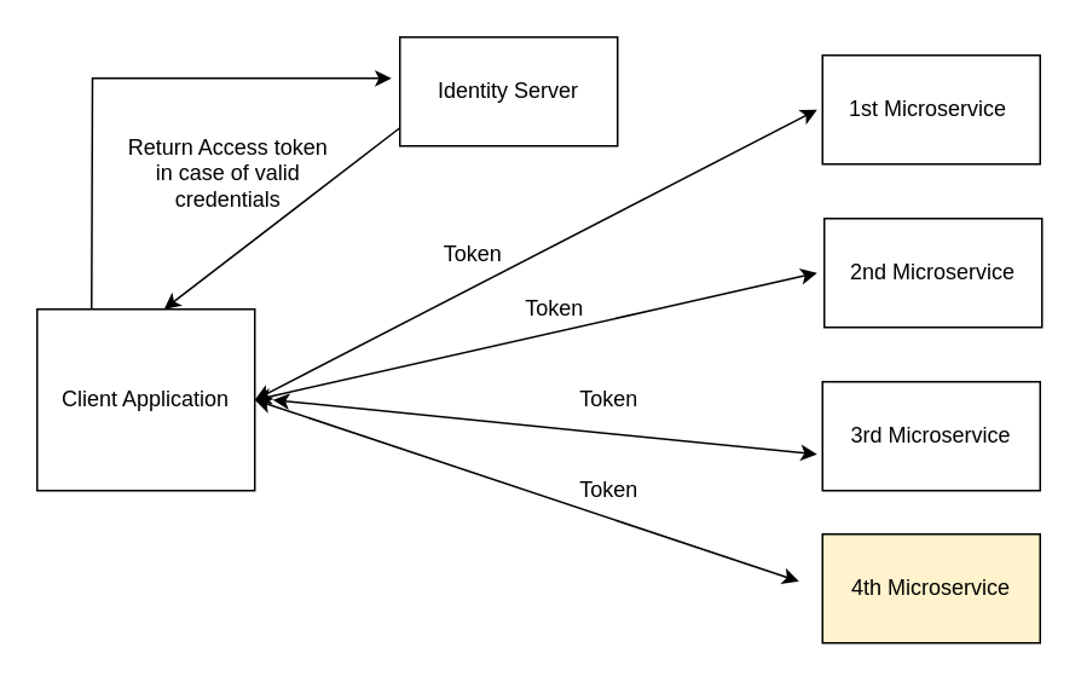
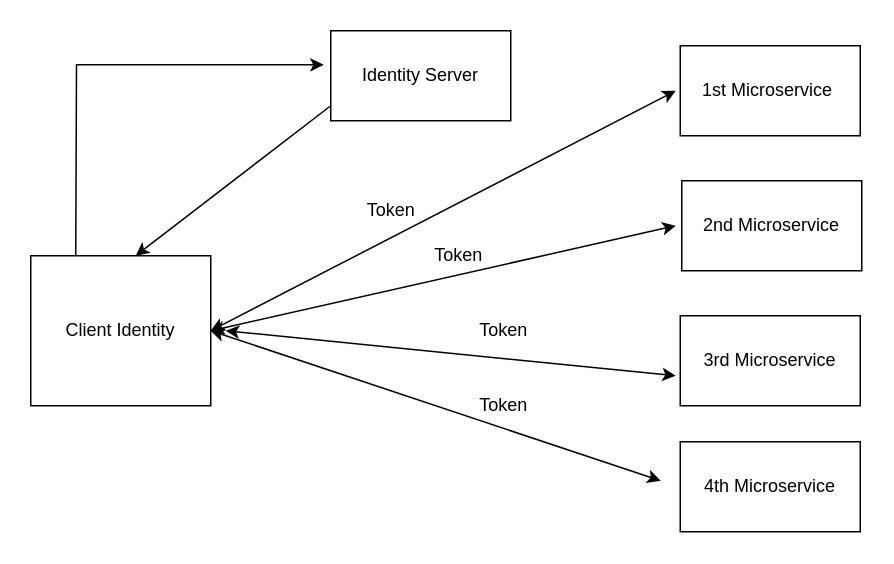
- <mxCell id="6" value="Return Access token&lt;br&gt;in case of valid&lt;br&gt;credentials" style="text;html=1;align=center;verticalAlign=middle;resizable=0;points=[];autosize=1;strokeColor=none;fillColor=none;" vertex="1" parent="1"><mxGeometry x="60" y="70" width="130" height="50" as="geometry" /></mxCell>
- <mxCell id="2" value="Client Application" style="rounded=0;whiteSpace=wrap;html=1;" vertex="1" parent="1"><mxGeometry x="20" y="170" width="120" height="100" as="geometry" /></mxCell>
+ <mxCell id="2" value="Client Identity" style="rounded=0;whiteSpace=wrap;html=1;" vertex="1" parent="1"><mxGeometry x="20" y="170" width="120" height="100" as="geometry" /></mxCell>
- <mxCell id="9" value="&lt;span&gt;4th Microservice&lt;/span&gt;&lt;span&gt; &lt;/span&gt;" style="rounded=0;whiteSpace=wrap;html=1;fillColor=#fff2cc;" vertex="1" parent="1"><mxGeometry x="453" y="294" width="120" height="60" as="geometry" /></mxCell>
+ <mxCell id="9" value="&lt;span&gt;4th Microservice&lt;/span&gt;&lt;span&gt; &lt;/span&gt;" style="rounded=0;whiteSpace=wrap;html=1;" vertex="1" parent="1"><mxGeometry x="453" y="294" width="120" height="60" as="geometry" /></mxCell>
